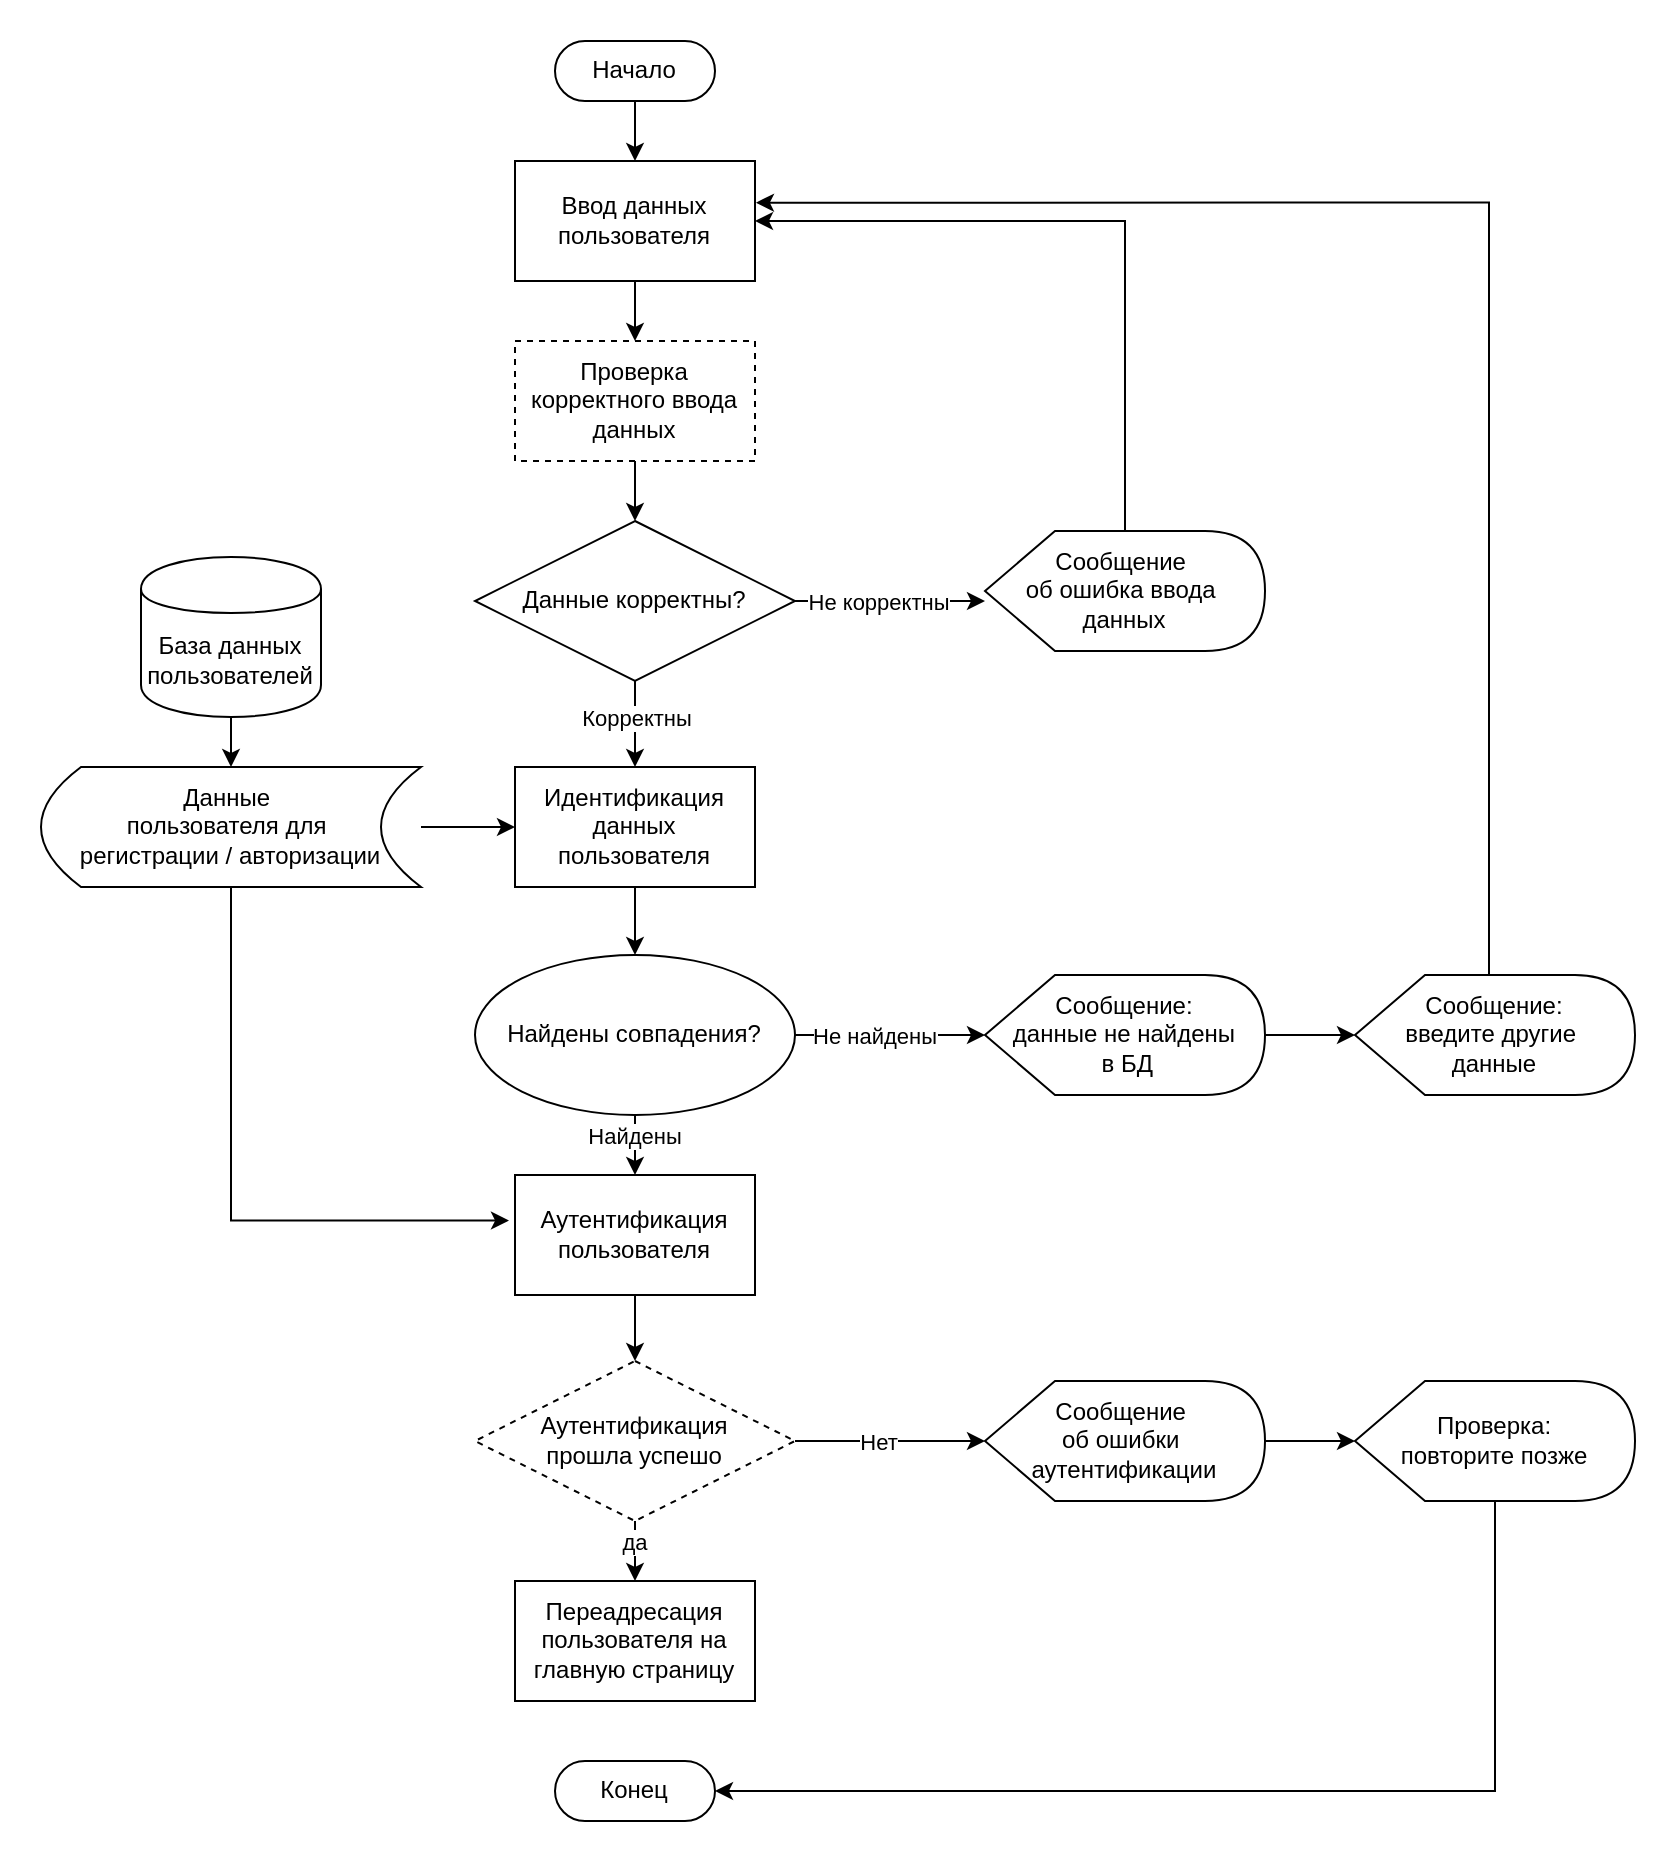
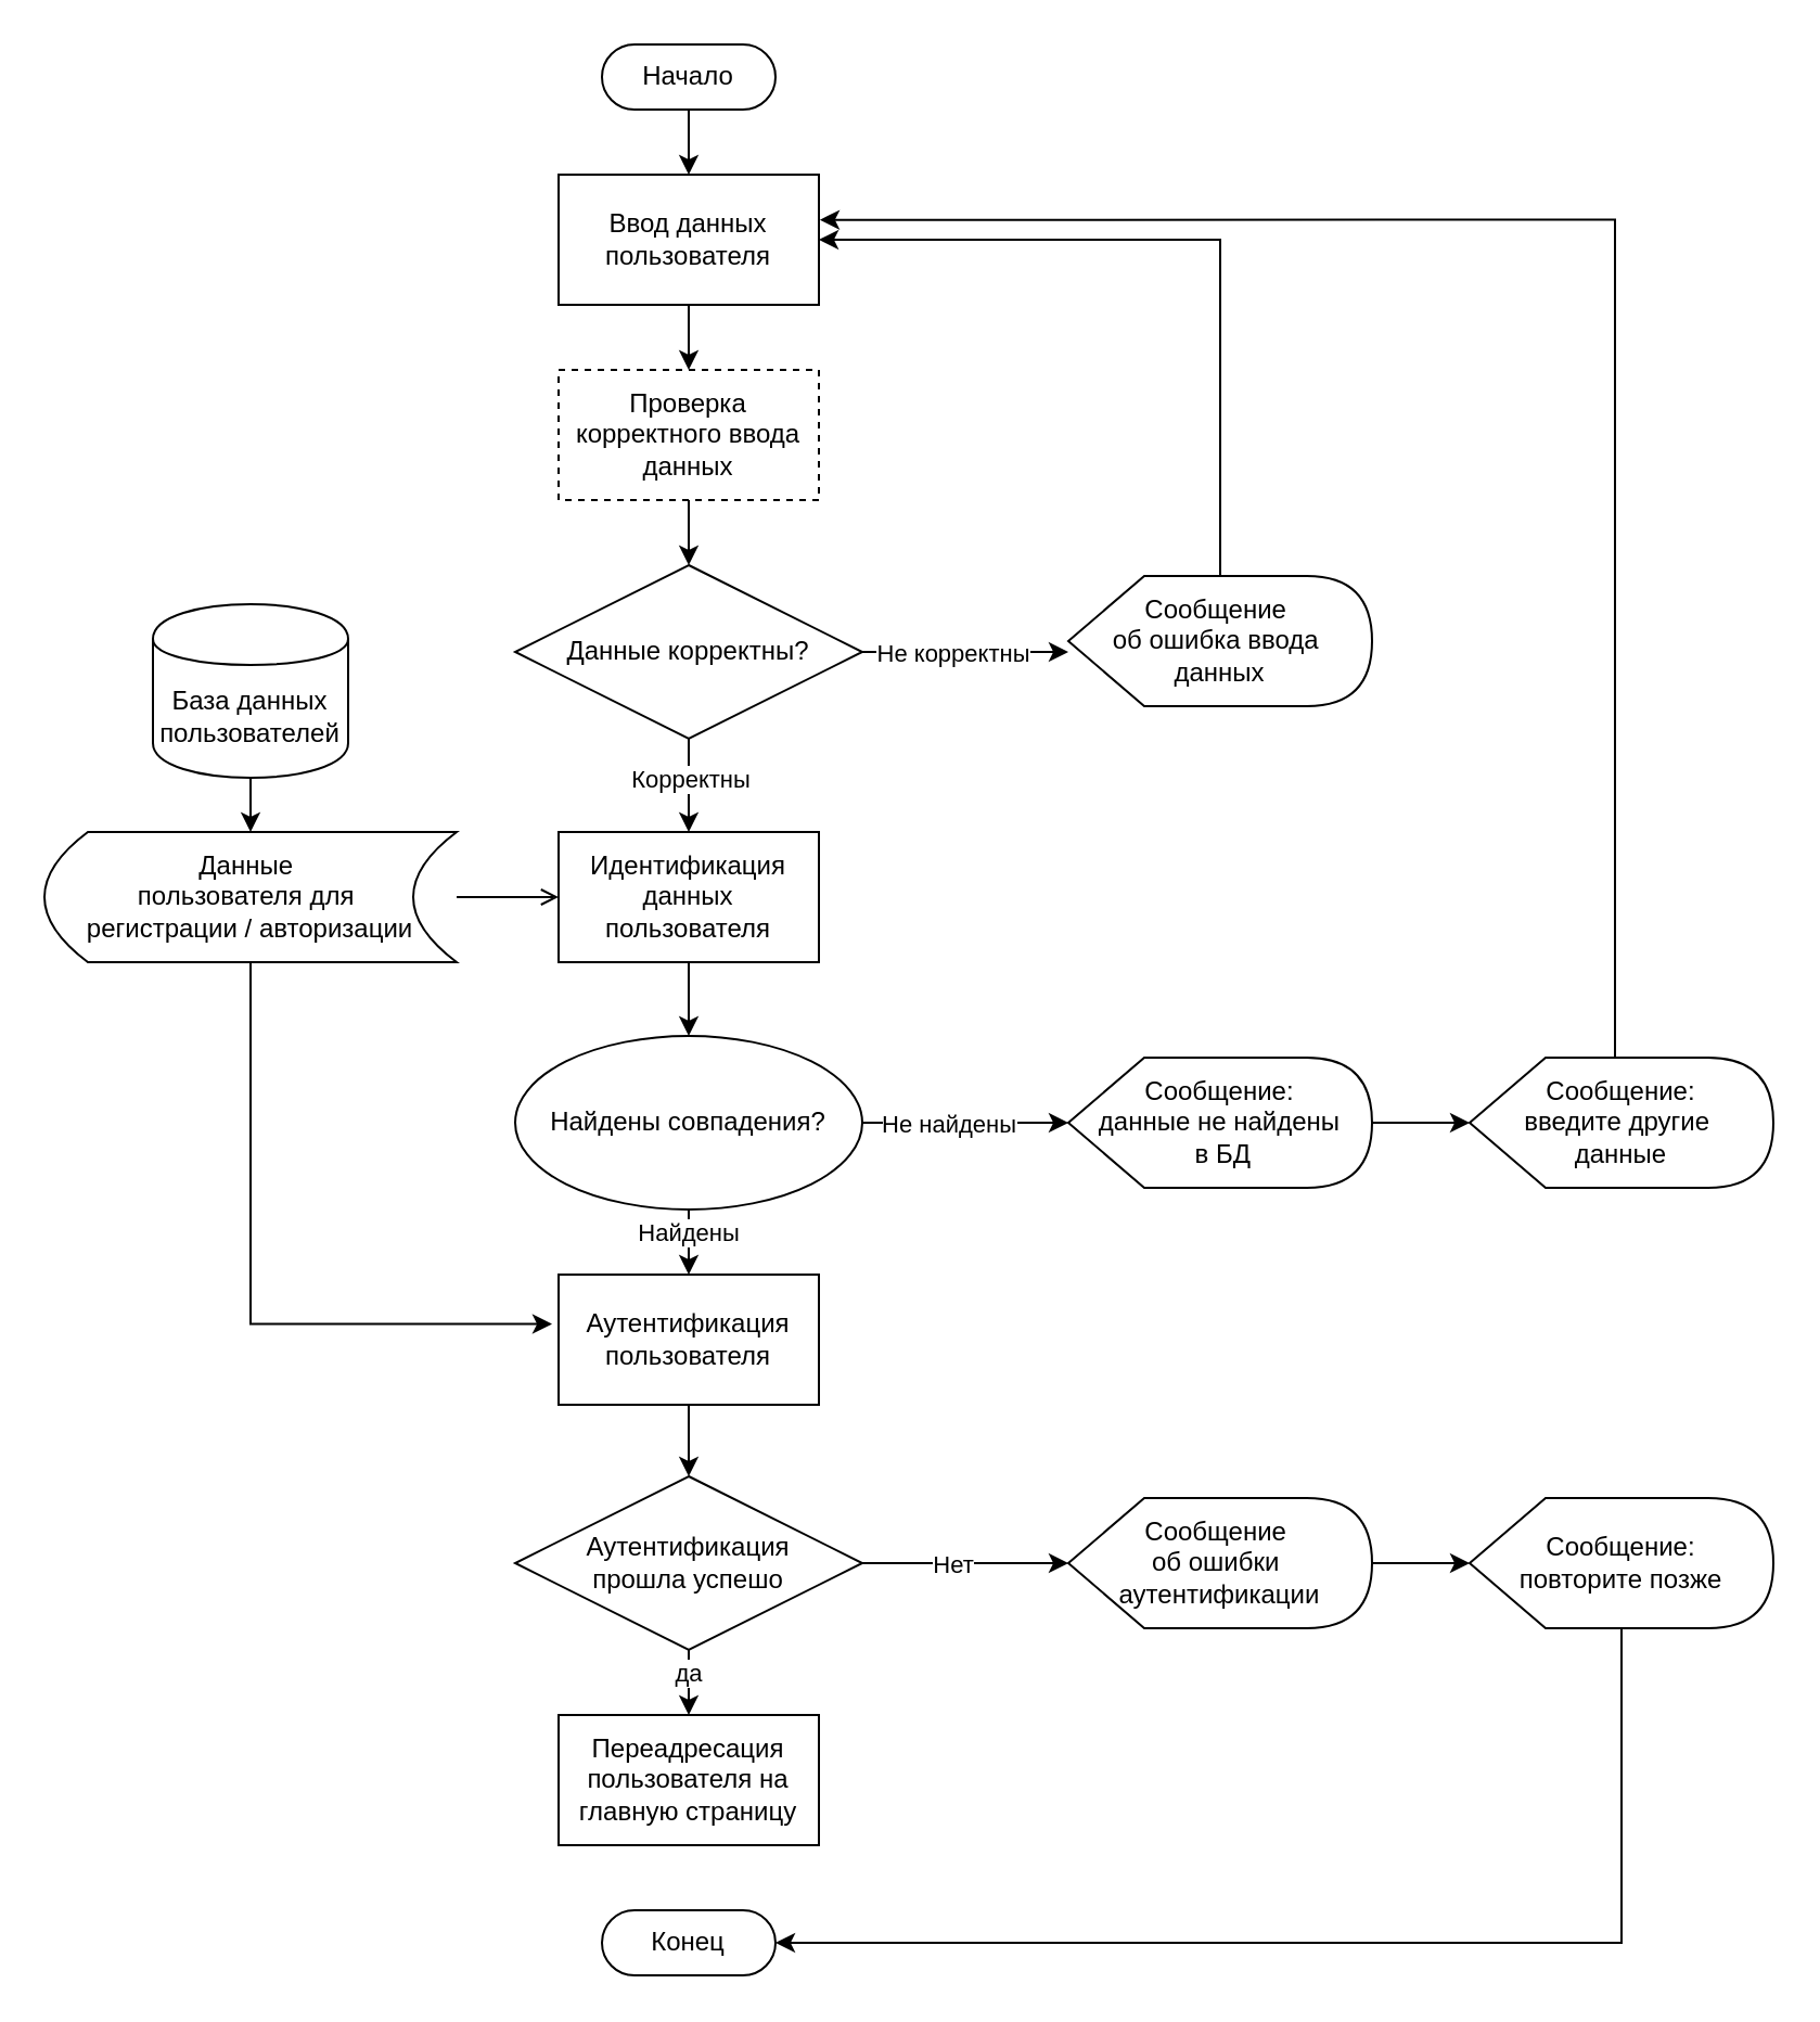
- <mxCell id="15" value="" style="edgeStyle=orthogonalEdgeStyle;rounded=0;orthogonalLoop=1;jettySize=auto;html=1;" edge="1" parent="1" source="16" target="18"><mxGeometry relative="1" as="geometry" /></mxCell>
+ <mxCell id="15" value="" style="edgeStyle=orthogonalEdgeStyle;rounded=0;orthogonalLoop=1;jettySize=auto;html=1;endArrow=open;" edge="1" parent="1" source="16" target="18"><mxGeometry relative="1" as="geometry" /></mxCell>
- <mxCell id="37" value="&lt;div&gt;Аутентификация&lt;/div&gt;&lt;div&gt;прошла успешо&lt;br&gt;&lt;/div&gt;" style="rhombus;whiteSpace=wrap;html=1;dashed=1;" vertex="1" parent="1"><mxGeometry x="237" y="680" width="160" height="80" as="geometry" /></mxCell>
+ <mxCell id="37" value="&lt;div&gt;Аутентификация&lt;/div&gt;&lt;div&gt;прошла успешо&lt;br&gt;&lt;/div&gt;" style="rhombus;whiteSpace=wrap;html=1;" vertex="1" parent="1"><mxGeometry x="237" y="680" width="160" height="80" as="geometry" /></mxCell>
- <mxCell id="41" value="&lt;div&gt;Проверка:&lt;/div&gt;повторите позже" style="shape=display;whiteSpace=wrap;html=1;" vertex="1" parent="1"><mxGeometry x="677" y="690" width="140" height="60" as="geometry" /></mxCell>
+ <mxCell id="41" value="&lt;div&gt;Сообщение:&lt;/div&gt;повторите позже" style="shape=display;whiteSpace=wrap;html=1;" vertex="1" parent="1"><mxGeometry x="677" y="690" width="140" height="60" as="geometry" /></mxCell>
